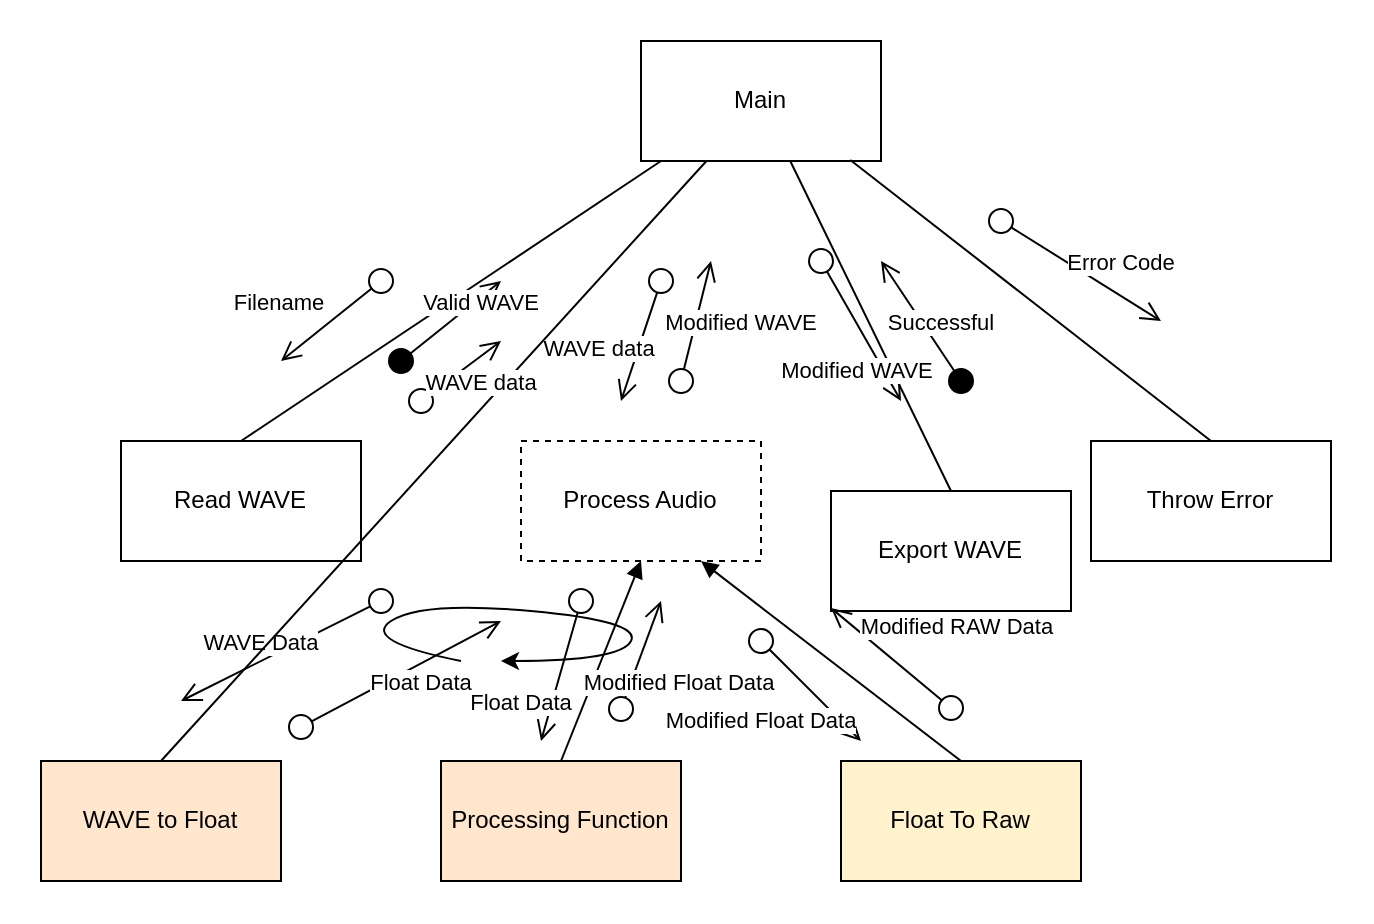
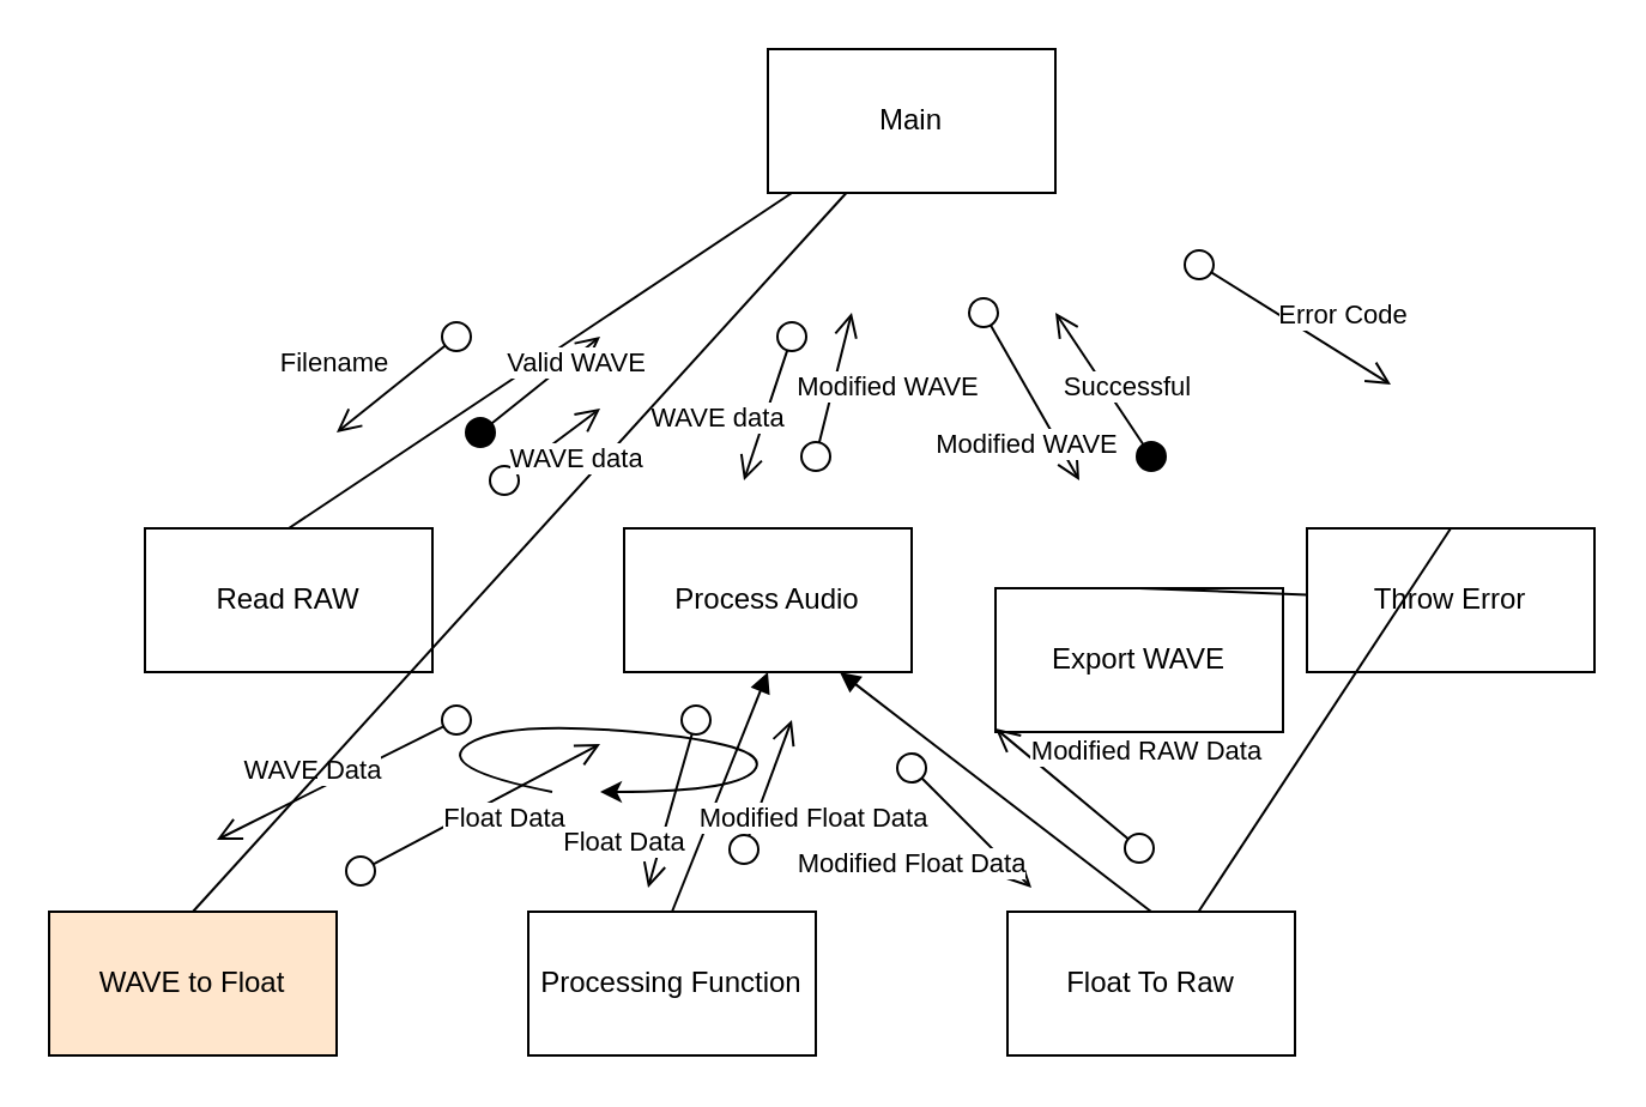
- <mxCell id="9" value="" style="endArrow=none;html=1;strokeWidth=1;exitX=0.5;exitY=0;exitDx=0;exitDy=0;" edge="1" parent="1" source="5" target="2"><mxGeometry width="50" height="50" relative="1" as="geometry"><mxPoint x="380" y="170" as="sourcePoint" /><mxPoint x="430" y="120" as="targetPoint" /></mxGeometry></mxCell>
+ <mxCell id="9" value="" style="endArrow=none;html=1;strokeWidth=1;exitX=0.5;exitY=0;exitDx=0;exitDy=0;" edge="1" parent="1" source="5" target="6"><mxGeometry width="50" height="50" relative="1" as="geometry"><mxPoint x="380" y="170" as="sourcePoint" /><mxPoint x="430" y="120" as="targetPoint" /></mxGeometry></mxCell>
- <mxCell id="10" value="" style="endArrow=none;html=1;strokeWidth=1;entryX=0.872;entryY=0.991;entryDx=0;entryDy=0;entryPerimeter=0;exitX=0.5;exitY=0;exitDx=0;exitDy=0;" edge="1" parent="1" source="6" target="2"><mxGeometry width="50" height="50" relative="1" as="geometry"><mxPoint x="520" y="170" as="sourcePoint" /><mxPoint x="570" y="120" as="targetPoint" /></mxGeometry></mxCell>
+ <mxCell id="10" value="" style="endArrow=none;html=1;strokeWidth=1;exitX=0.5;exitY=0;exitDx=0;exitDy=0;" edge="1" parent="1" source="6" target="19"><mxGeometry width="50" height="50" relative="1" as="geometry"><mxPoint x="520" y="170" as="sourcePoint" /><mxPoint x="570" y="120" as="targetPoint" /></mxGeometry></mxCell>
- <mxCell id="3" value="Read WAVE" style="rounded=0;whiteSpace=wrap;html=1;" vertex="1" parent="1"><mxGeometry x="60" y="220" width="120" height="60" as="geometry" /></mxCell>
+ <mxCell id="3" value="Read RAW" style="rounded=0;whiteSpace=wrap;html=1;" vertex="1" parent="1"><mxGeometry x="60" y="220" width="120" height="60" as="geometry" /></mxCell>
- <mxCell id="4" value="Process Audio" style="rounded=0;whiteSpace=wrap;html=1;dashed=1;" vertex="1" parent="1"><mxGeometry x="260" y="220" width="120" height="60" as="geometry" /></mxCell>
+ <mxCell id="4" value="Process Audio" style="rounded=0;whiteSpace=wrap;html=1;" vertex="1" parent="1"><mxGeometry x="260" y="220" width="120" height="60" as="geometry" /></mxCell>
- <mxCell id="18" value="Processing Function" style="rounded=0;whiteSpace=wrap;html=1;fillColor=#ffe6cc;" vertex="1" parent="1"><mxGeometry x="220" y="380" width="120" height="60" as="geometry" /></mxCell>
+ <mxCell id="18" value="Processing Function" style="rounded=0;whiteSpace=wrap;html=1;" vertex="1" parent="1"><mxGeometry x="220" y="380" width="120" height="60" as="geometry" /></mxCell>
- <mxCell id="19" value="Float To Raw" style="rounded=0;whiteSpace=wrap;html=1;fillColor=#fff2cc;" vertex="1" parent="1"><mxGeometry x="420" y="380" width="120" height="60" as="geometry" /></mxCell>
+ <mxCell id="19" value="Float To Raw" style="rounded=0;whiteSpace=wrap;html=1;" vertex="1" parent="1"><mxGeometry x="420" y="380" width="120" height="60" as="geometry" /></mxCell>
